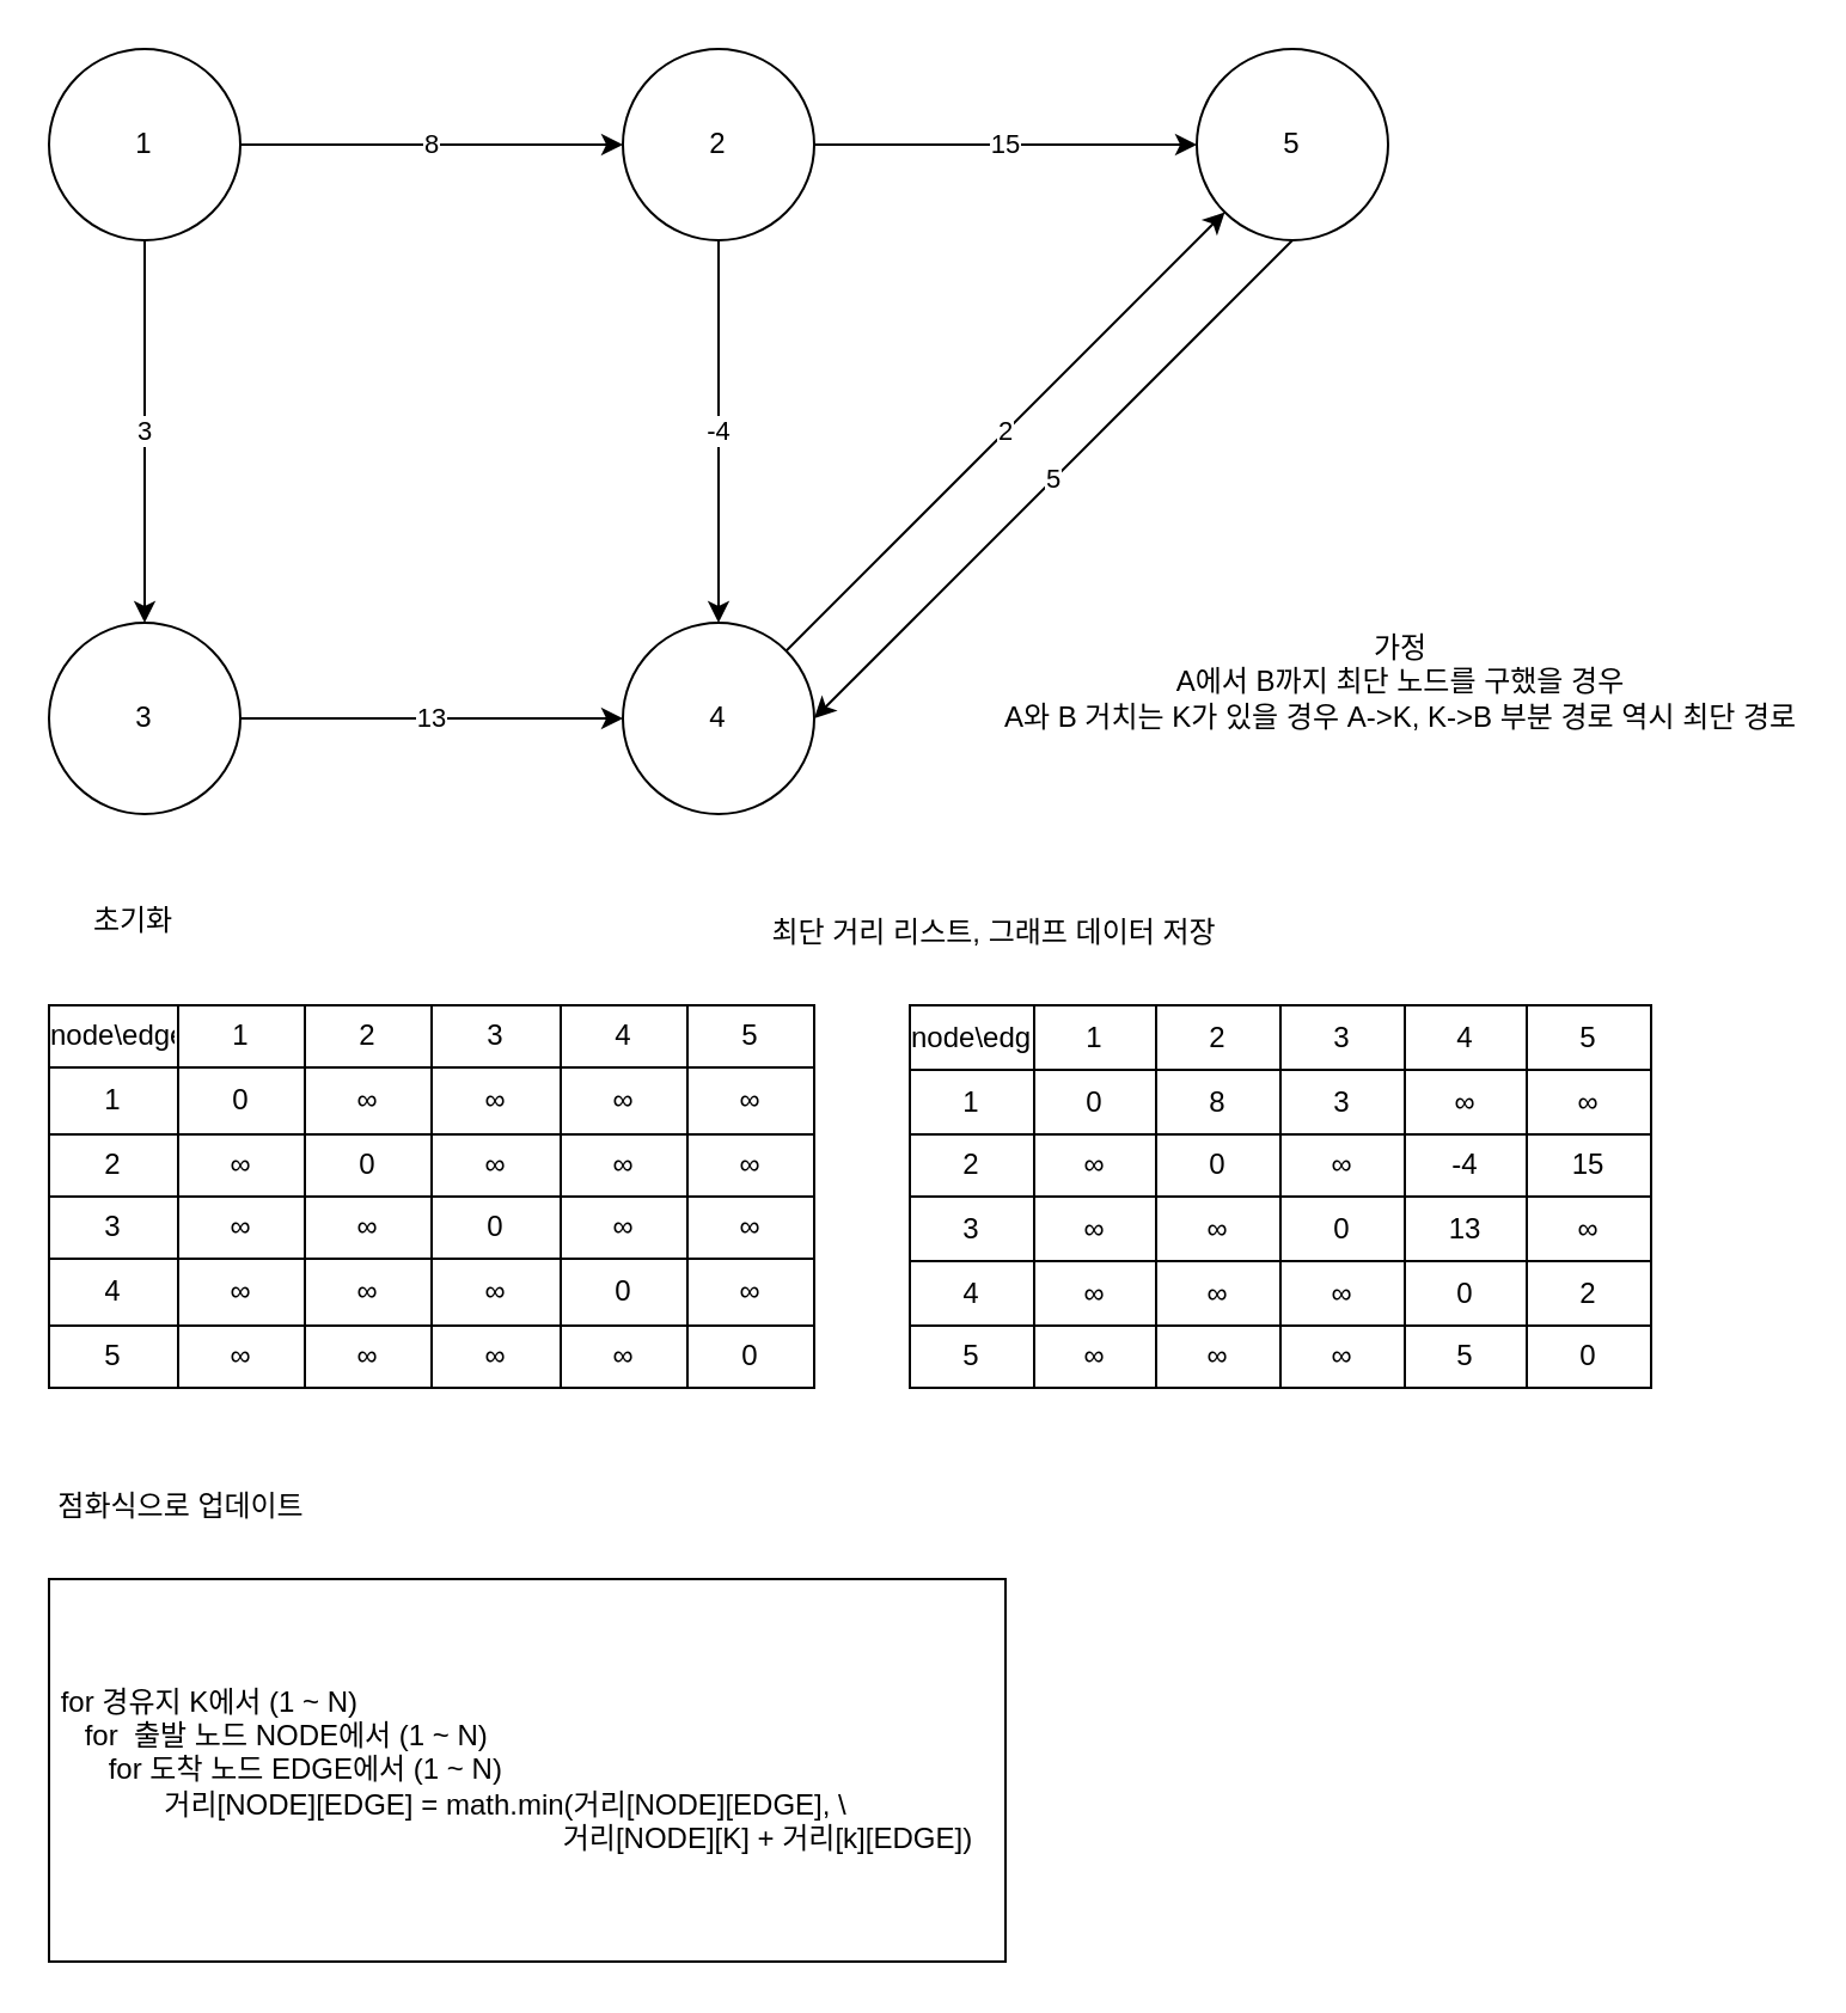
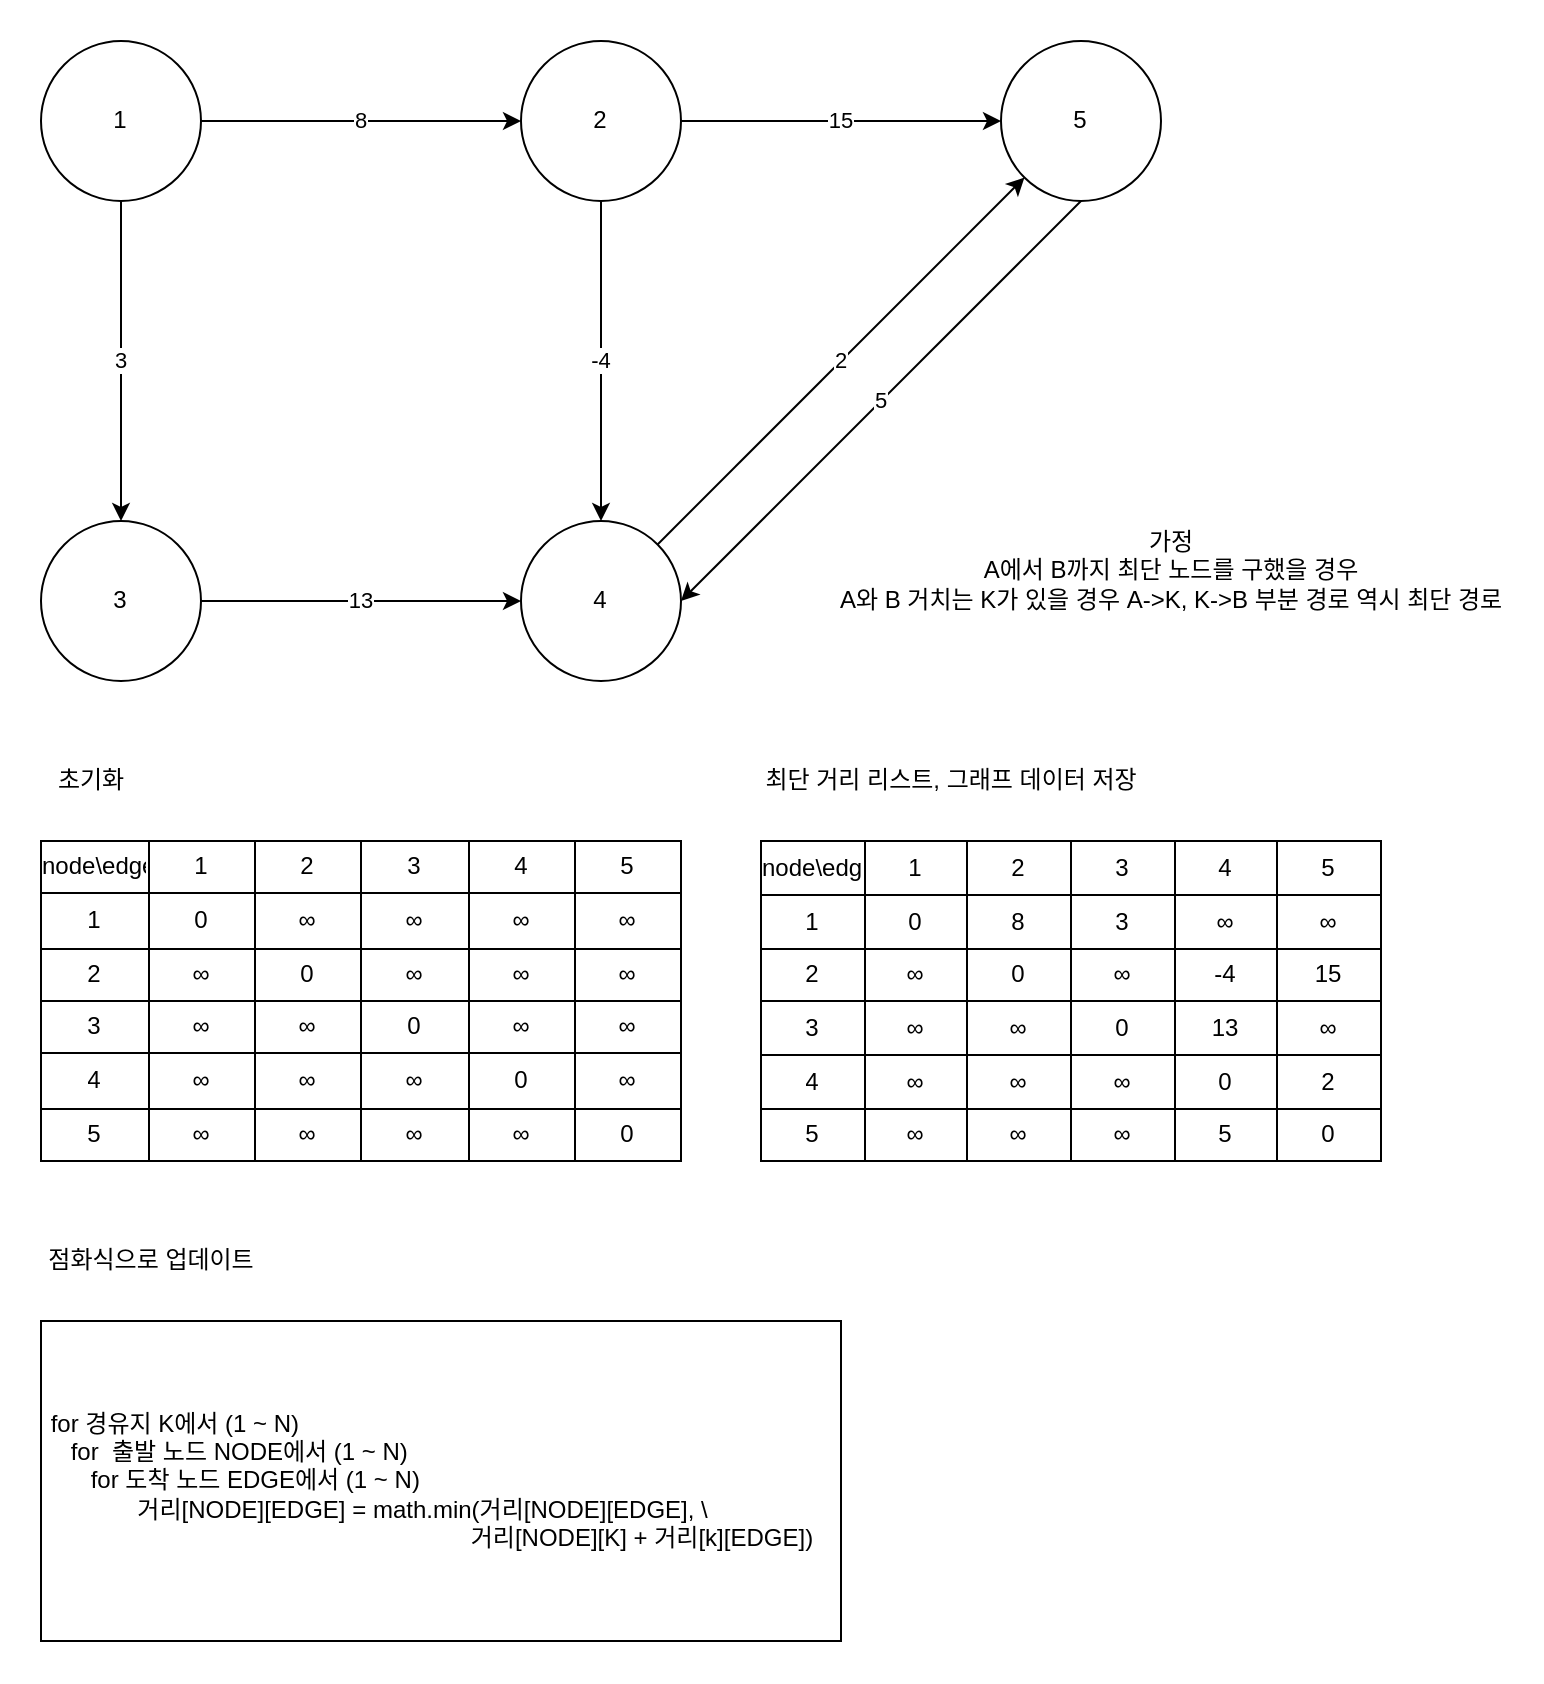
- <mxCell id="57" value="초기화" style="text;html=1;align=center;verticalAlign=middle;resizable=0;points=[];autosize=1;strokeColor=none;fillColor=none;" vertex="1" parent="1"><mxGeometry x="30" y="375" width="50" height="20" as="geometry" /></mxCell>
+ <mxCell id="57" value="초기화" style="text;html=1;align=center;verticalAlign=middle;resizable=0;points=[];autosize=1;strokeColor=none;fillColor=none;" vertex="1" parent="1"><mxGeometry x="20" y="380" width="50" height="20" as="geometry" /></mxCell>
- <mxCell id="101" value="최단 거리 리스트, 그래프 데이터 저장" style="text;html=1;align=center;verticalAlign=middle;resizable=0;points=[];autosize=1;strokeColor=none;fillColor=none;" vertex="1" parent="1"><mxGeometry x="320" y="380" width="190" height="20" as="geometry" /></mxCell>
+ <mxCell id="101" value="최단 거리 리스트, 그래프 데이터 저장" style="text;html=1;align=center;verticalAlign=middle;resizable=0;points=[];autosize=1;strokeColor=none;fillColor=none;" vertex="1" parent="1"><mxGeometry x="380" y="380" width="190" height="20" as="geometry" /></mxCell>
